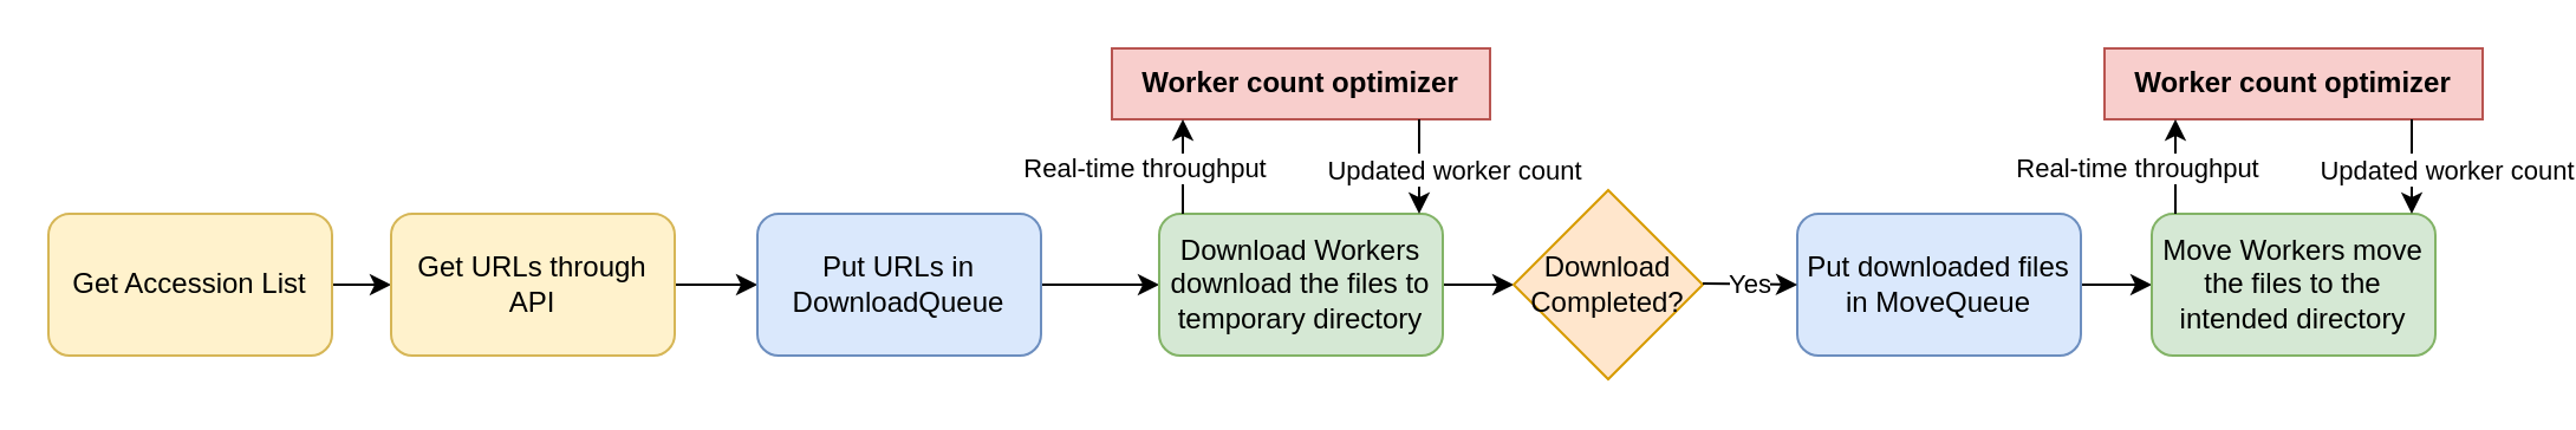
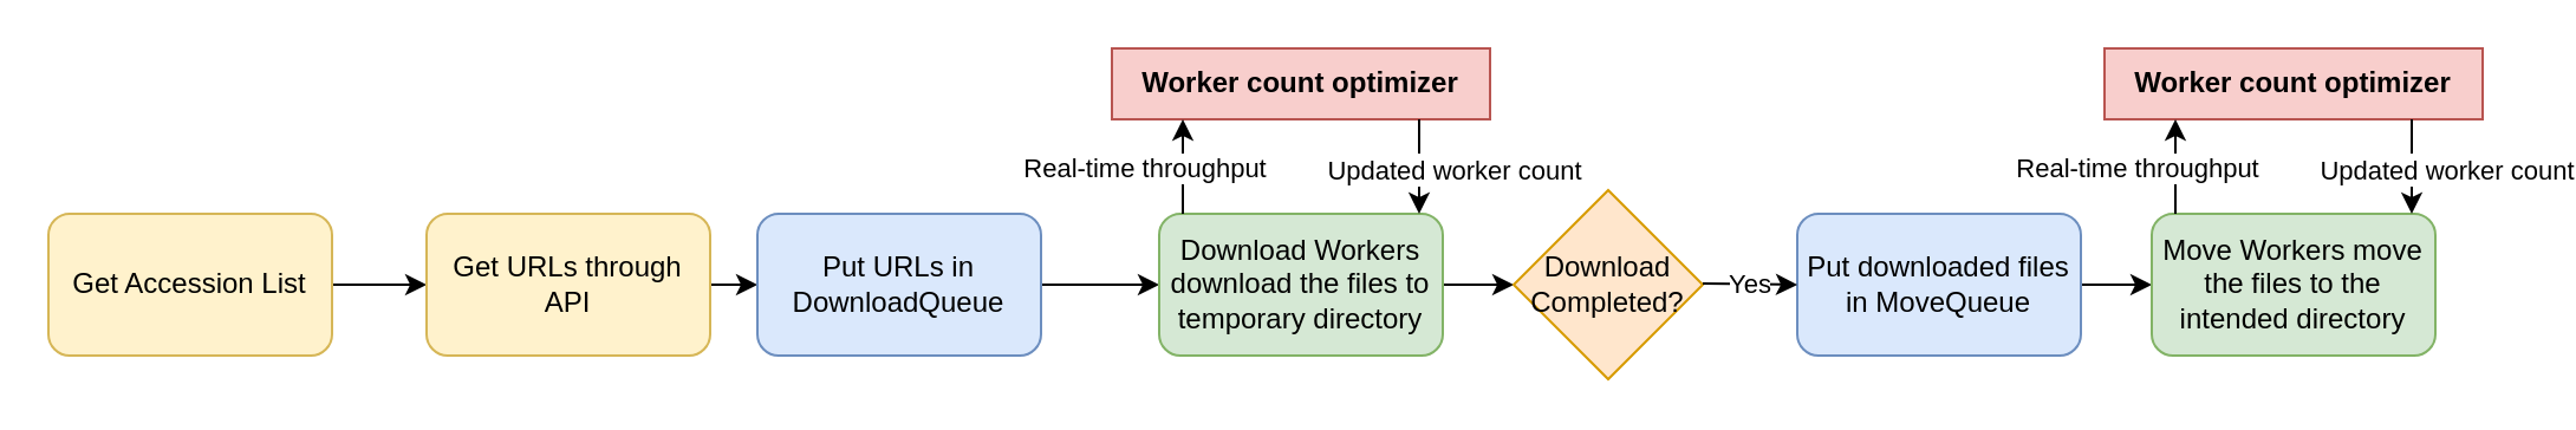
- <mxCell id="5" value="Get URLs through API" style="rounded=1;whiteSpace=wrap;html=1;fillColor=#fff2cc;strokeColor=#d6b656;" vertex="1" parent="1"><mxGeometry x="165" y="90" width="120" height="60" as="geometry" /></mxCell>
+ <mxCell id="5" value="Get URLs through API" style="rounded=1;whiteSpace=wrap;html=1;fillColor=#fff2cc;strokeColor=#d6b656;" vertex="1" parent="1"><mxGeometry x="180" y="90" width="120" height="60" as="geometry" /></mxCell>
